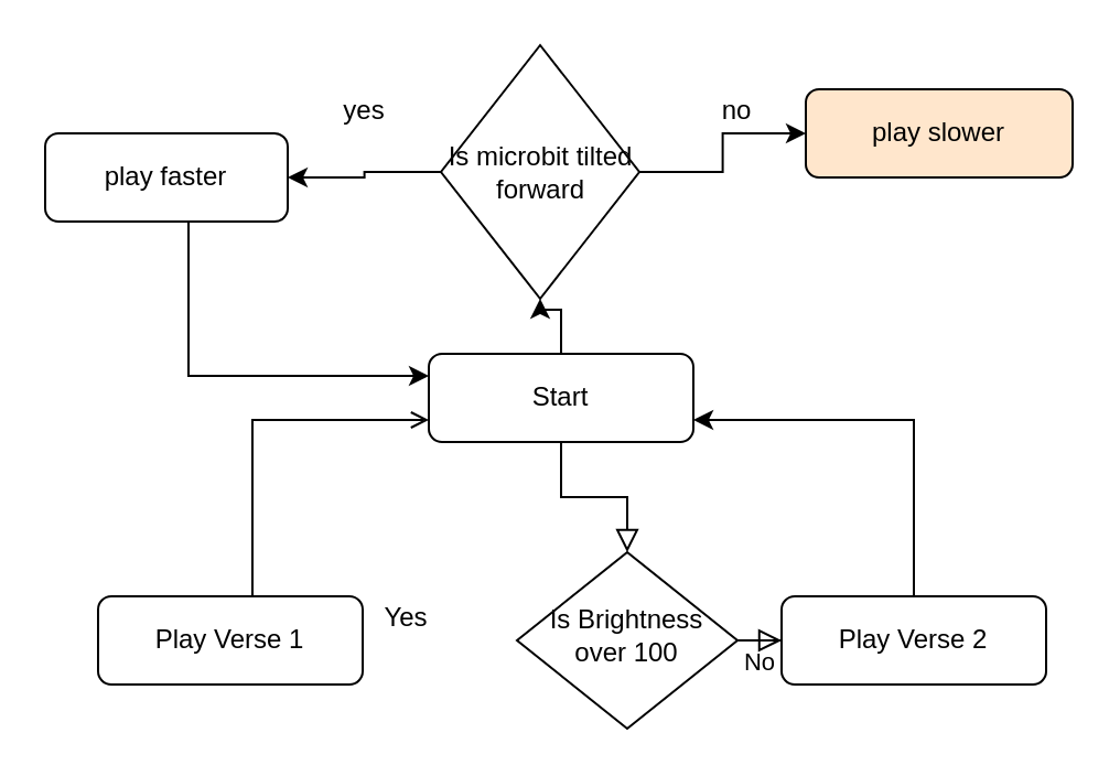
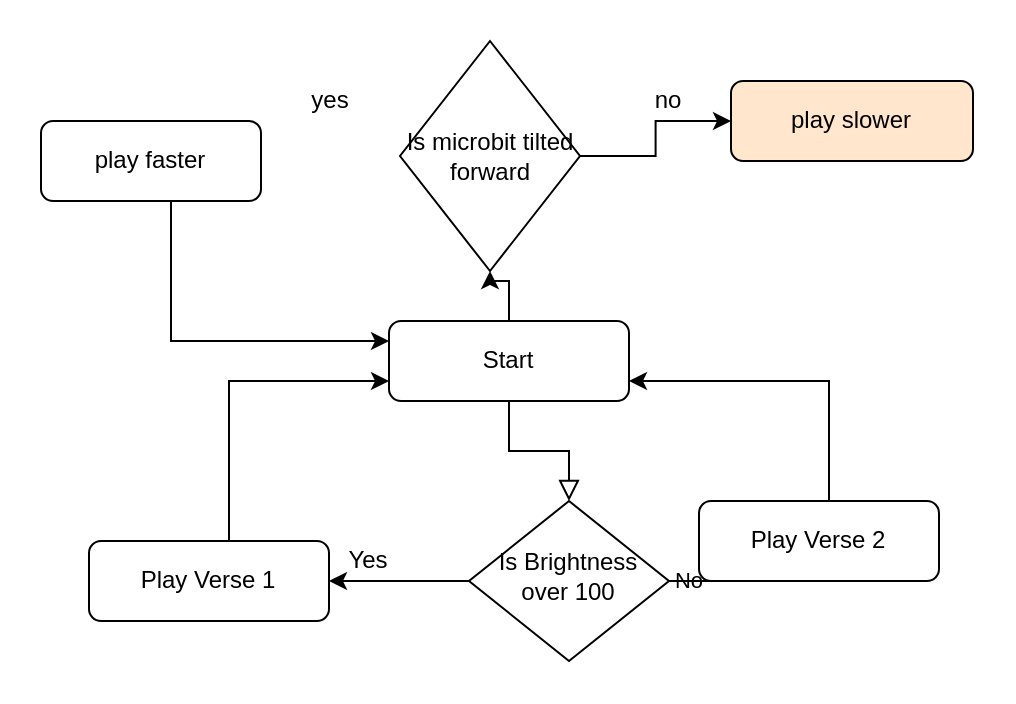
- <mxCell id="13" value="" style="edgeStyle=orthogonalEdgeStyle;rounded=0;orthogonalLoop=1;jettySize=auto;html=1;" edge="1" parent="1" source="15" target="17"><mxGeometry relative="1" as="geometry" /></mxCell>
- <mxCell id="10" value="" style="edgeStyle=orthogonalEdgeStyle;rounded=0;orthogonalLoop=1;jettySize=auto;html=1;entryX=0;entryY=0.75;entryDx=0;entryDy=0;endArrow=open;" edge="1" parent="1" source="11" target="4"><mxGeometry relative="1" as="geometry"><mxPoint x="104" y="190" as="targetPoint" /><Array as="points"><mxPoint x="114" y="190" /></Array></mxGeometry></mxCell>
+ <mxCell id="10" value="" style="edgeStyle=orthogonalEdgeStyle;rounded=0;orthogonalLoop=1;jettySize=auto;html=1;entryX=0;entryY=0.75;entryDx=0;entryDy=0;" edge="1" parent="1" source="11" target="4"><mxGeometry relative="1" as="geometry"><mxPoint x="104" y="190" as="targetPoint" /><Array as="points"><mxPoint x="114" y="190" /></Array></mxGeometry></mxCell>
+ <mxCell id="6" value="" style="edgeStyle=orthogonalEdgeStyle;rounded=0;orthogonalLoop=1;jettySize=auto;html=1;" edge="1" parent="1" source="7" target="11"><mxGeometry relative="1" as="geometry" /></mxCell>
- <mxCell id="9" value="Play Verse 2" style="rounded=1;whiteSpace=wrap;html=1;fontSize=12;glass=0;strokeWidth=1;shadow=0;" parent="1" vertex="1"><mxGeometry x="354" y="270" width="120" height="40" as="geometry" /></mxCell>
+ <mxCell id="9" value="Play Verse 2" style="rounded=1;whiteSpace=wrap;html=1;fontSize=12;glass=0;strokeWidth=1;shadow=0;" parent="1" vertex="1"><mxGeometry x="349" y="250" width="120" height="40" as="geometry" /></mxCell>
